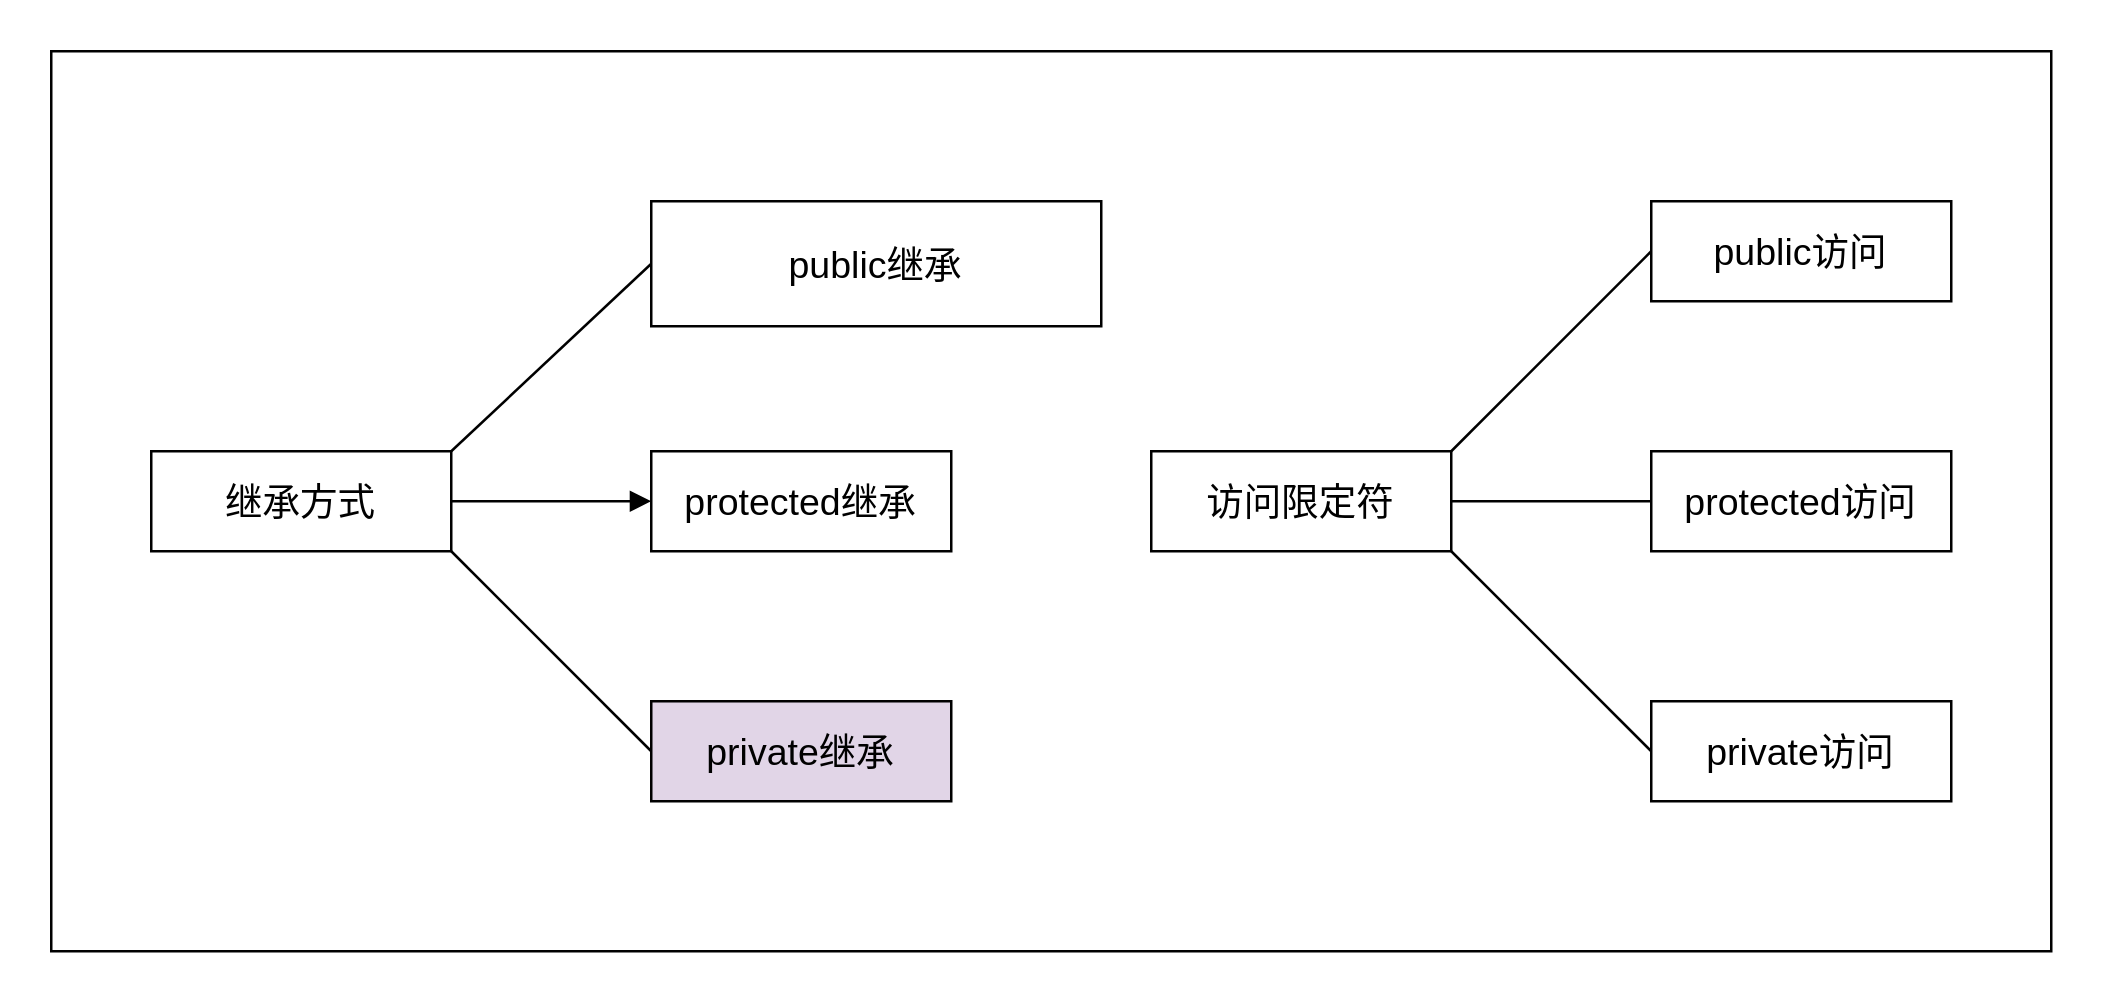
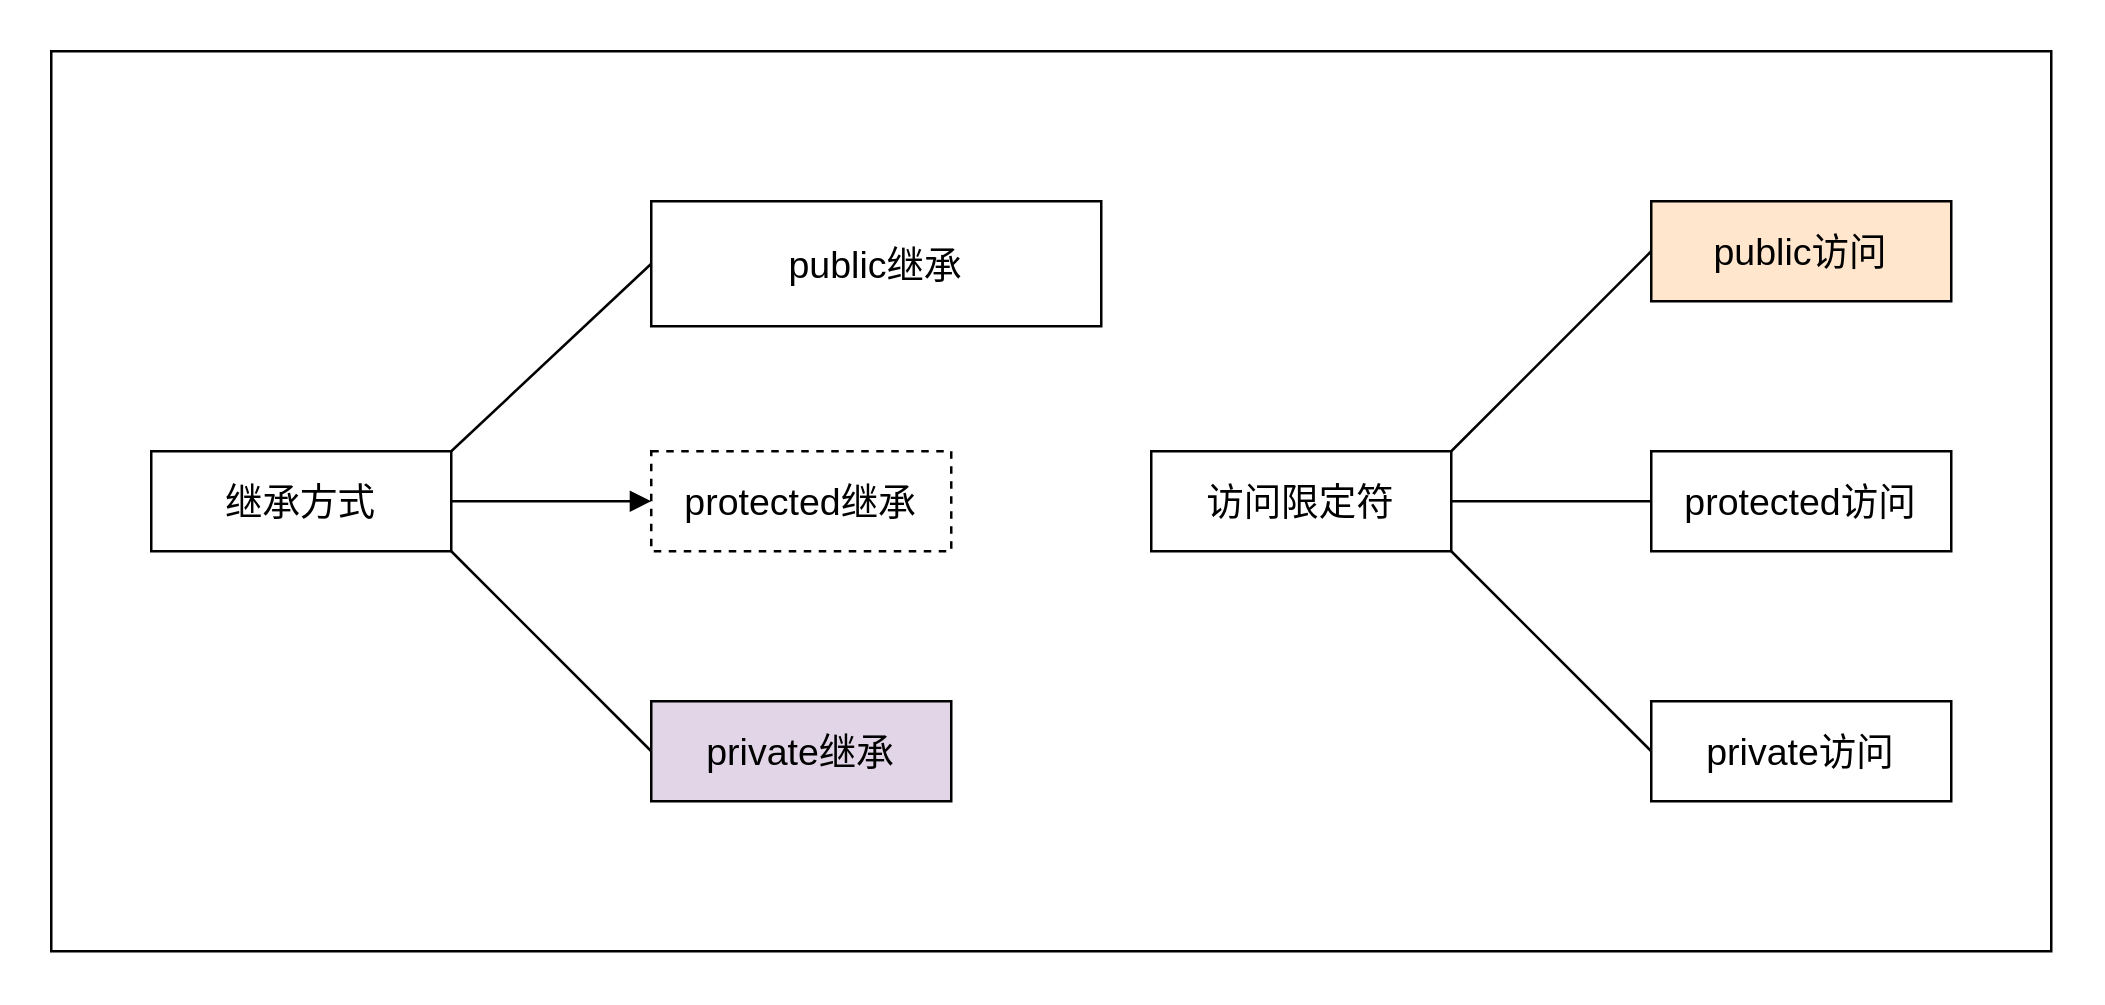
- <mxCell id="8" value="&lt;font style=&quot;font-size: 15px;&quot;&gt;public访问&lt;/font&gt;" style="rounded=0;whiteSpace=wrap;html=1;" vertex="1" parent="1"><mxGeometry x="660" y="80" width="120" height="40" as="geometry" /></mxCell>
+ <mxCell id="8" value="&lt;font style=&quot;font-size: 15px;&quot;&gt;public访问&lt;/font&gt;" style="rounded=0;whiteSpace=wrap;html=1;fillColor=#ffe6cc;" vertex="1" parent="1"><mxGeometry x="660" y="80" width="120" height="40" as="geometry" /></mxCell>
- <mxCell id="5" value="&lt;font style=&quot;font-size: 15px;&quot;&gt;protected继承&lt;/font&gt;" style="rounded=0;whiteSpace=wrap;html=1;" vertex="1" parent="1"><mxGeometry x="260" y="180" width="120" height="40" as="geometry" /></mxCell>
+ <mxCell id="5" value="&lt;font style=&quot;font-size: 15px;&quot;&gt;protected继承&lt;/font&gt;" style="rounded=0;whiteSpace=wrap;html=1;dashed=1;" vertex="1" parent="1"><mxGeometry x="260" y="180" width="120" height="40" as="geometry" /></mxCell>
